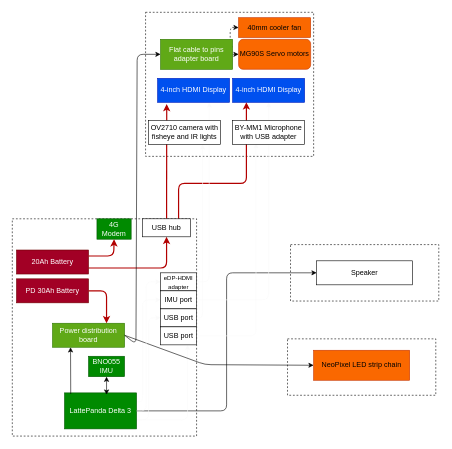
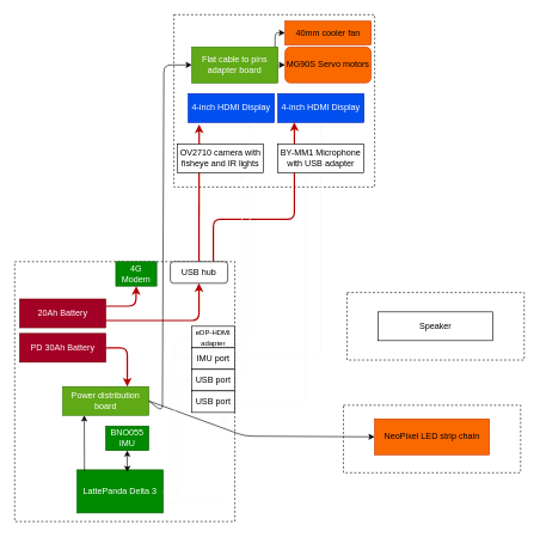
- <mxCell id="5" style="edgeStyle=none;html=1;exitX=1;exitY=0.25;exitDx=0;exitDy=0;entryX=0;entryY=0.5;entryDx=0;entryDy=0;dashed=1;" parent="1" source="6" target="45" edge="1"><mxGeometry relative="1" as="geometry"><Array as="points"><mxPoint x="383" y="78" /><mxPoint x="383" y="45" /></Array></mxGeometry></mxCell>
+ <mxCell id="5" style="edgeStyle=none;html=1;exitX=1;exitY=0.25;exitDx=0;exitDy=0;entryX=0;entryY=0.5;entryDx=0;entryDy=0;" parent="1" source="6" target="45" edge="1"><mxGeometry relative="1" as="geometry"><Array as="points"><mxPoint x="383" y="78" /><mxPoint x="383" y="45" /></Array></mxGeometry></mxCell>
- <mxCell id="30" value="USB hub" style="rounded=0;whiteSpace=wrap;html=1;" parent="1" vertex="1"><mxGeometry x="237" y="364" width="80" height="30" as="geometry" /></mxCell>
+ <mxCell id="30" value="USB hub" style="whiteSpace=wrap;html=1;rounded=1;" parent="1" vertex="1"><mxGeometry x="237" y="364" width="80" height="30" as="geometry" /></mxCell>
- <mxCell id="14" style="edgeStyle=none;html=1;exitX=1;exitY=0.5;exitDx=0;exitDy=0;entryX=0;entryY=0.5;entryDx=0;entryDy=0;" parent="1" source="18" target="42" edge="1"><mxGeometry relative="1" as="geometry"><mxPoint x="387" y="464" as="targetPoint" /><Array as="points"><mxPoint x="377" y="684" /><mxPoint x="377" y="454" /></Array></mxGeometry></mxCell>
